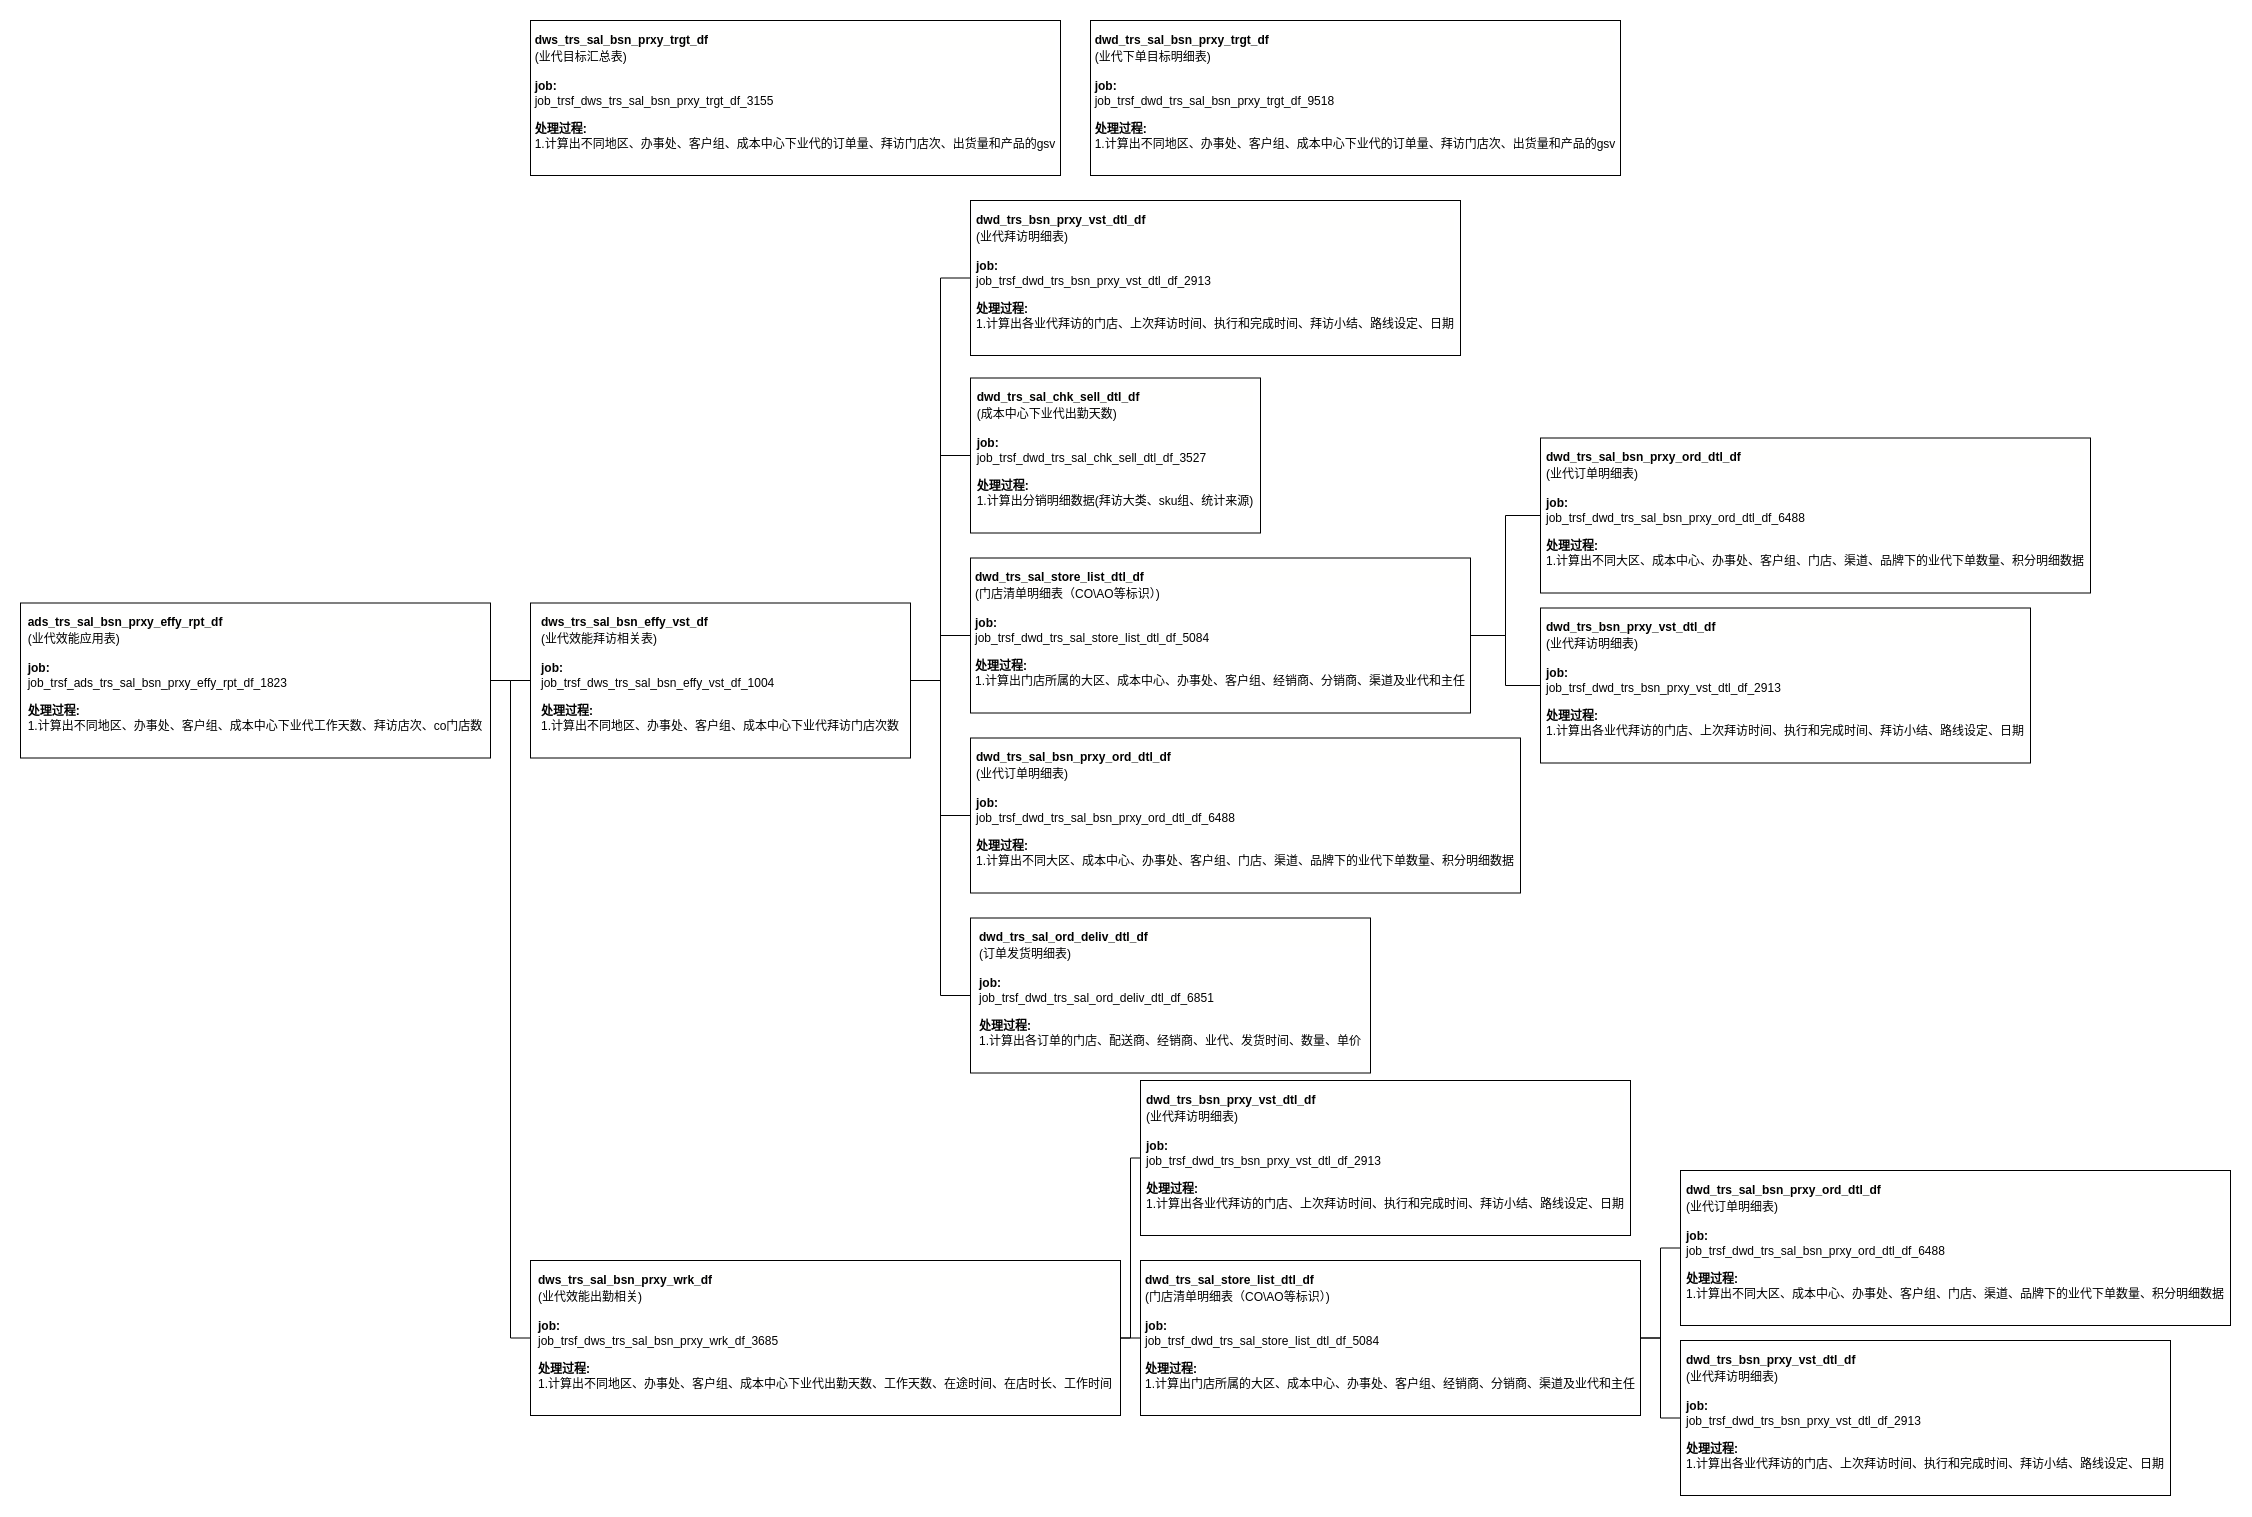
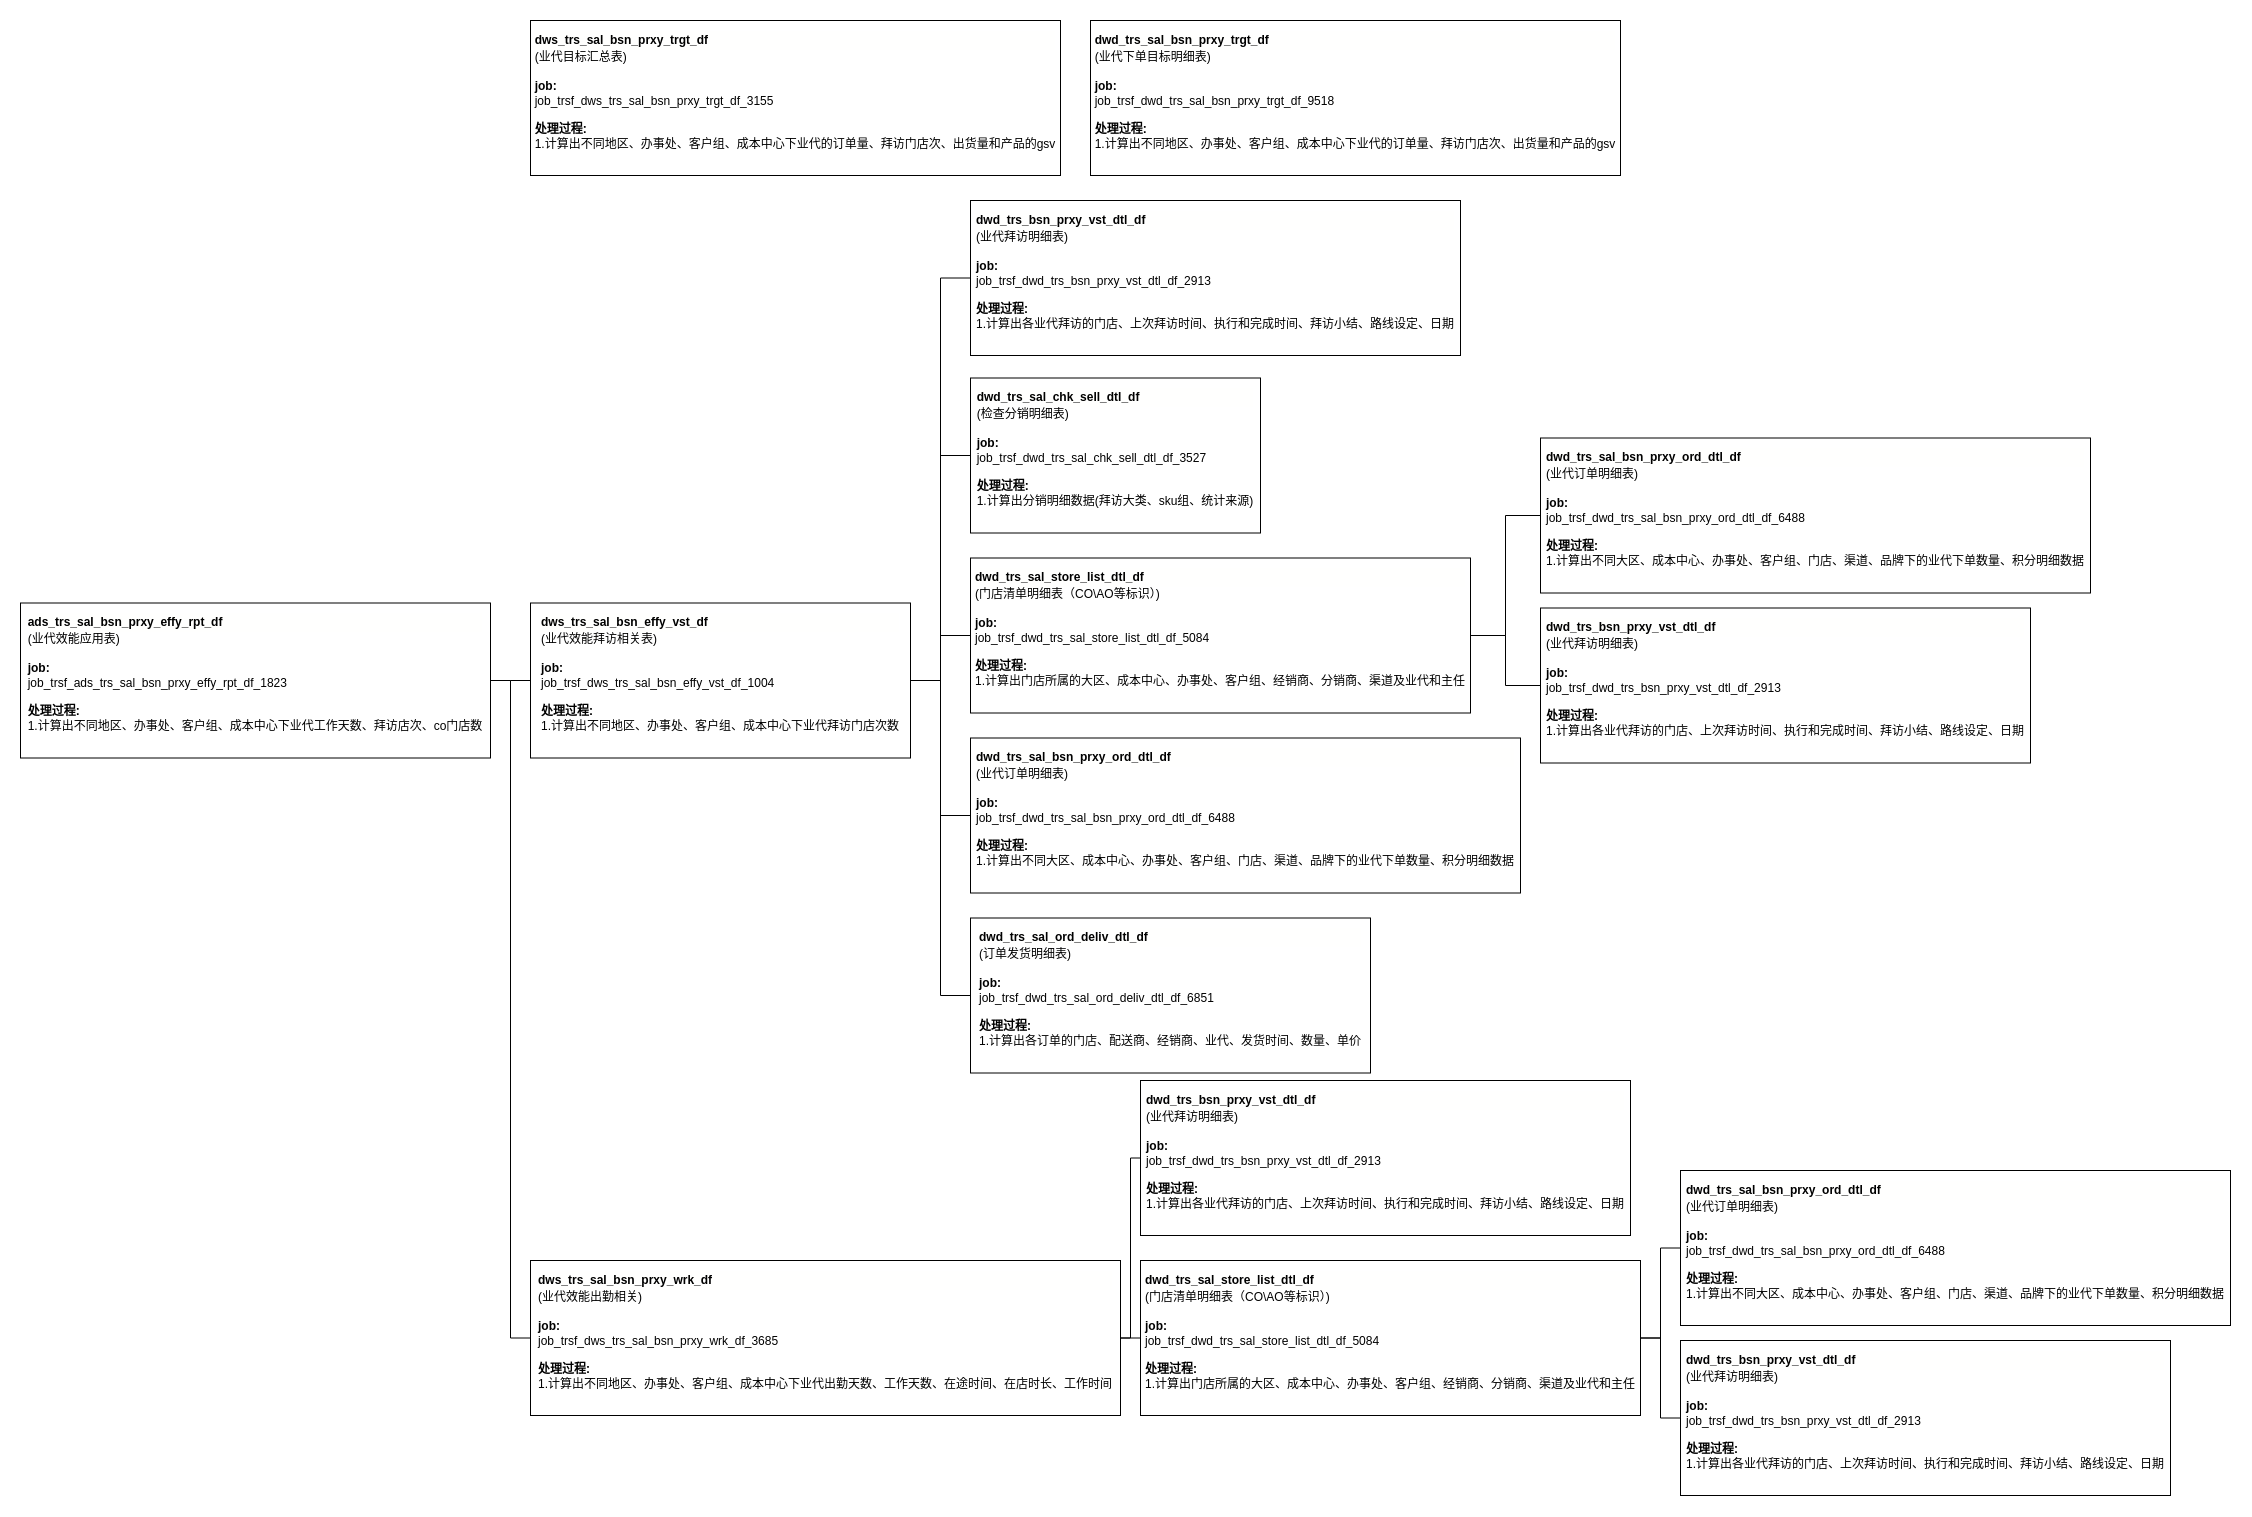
- <mxCell id="14" value="&lt;div style=&quot;text-align: left;&quot;&gt;&lt;div style=&quot;background-color: rgb(255, 255, 254); line-height: 19px;&quot;&gt;&lt;div style=&quot;line-height: 19px;&quot;&gt;&lt;div style=&quot;line-height: 19px;&quot;&gt;&lt;div style=&quot;line-height: 19px;&quot;&gt;&lt;font style=&quot;font-size: 12px;&quot; face=&quot;Helvetica&quot;&gt;&lt;b&gt;dwd_trs_sal_chk_sell_dtl_df&lt;/b&gt;&lt;/font&gt;&lt;/div&gt;&lt;/div&gt;&lt;/div&gt;&lt;/div&gt;&lt;/div&gt;&lt;div style=&quot;text-align: left;&quot;&gt;(成本中心下业代出勤天数&lt;span style=&quot;background-color: initial;&quot;&gt;)&lt;/span&gt;&lt;br&gt;&lt;/div&gt;&lt;div style=&quot;text-align: left;&quot;&gt;&lt;br&gt;&lt;/div&gt;&lt;div style=&quot;text-align: left;&quot;&gt;&lt;b style=&quot;background-color: initial;&quot;&gt;job:&lt;/b&gt;&lt;/div&gt;&lt;div style=&quot;text-align: left;&quot;&gt;job_trsf_dwd_trs_sal_chk_sell_dtl_df_3527&lt;br&gt;&lt;/div&gt;&lt;div style=&quot;text-align: left;&quot;&gt;&lt;br&gt;&lt;/div&gt;&lt;div style=&quot;font-weight: bold; text-align: left;&quot;&gt;&lt;b style=&quot;background-color: initial;&quot;&gt;处理过程:&lt;/b&gt;&lt;/div&gt;1.计算出分销明细数据(拜访大类、sku组、统计来源)&lt;div style=&quot;text-align: left;&quot;&gt;&lt;br&gt;&lt;/div&gt;" style="whiteSpace=wrap;html=1;align=center;treeFolding=1;treeMoving=1;newEdgeStyle={&quot;edgeStyle&quot;:&quot;elbowEdgeStyle&quot;,&quot;startArrow&quot;:&quot;none&quot;,&quot;endArrow&quot;:&quot;none&quot;};" parent="1" vertex="1"><mxGeometry x="970" y="377.5" width="290" height="155" as="geometry" /></mxCell>
+ <mxCell id="14" value="&lt;div style=&quot;text-align: left;&quot;&gt;&lt;div style=&quot;background-color: rgb(255, 255, 254); line-height: 19px;&quot;&gt;&lt;div style=&quot;line-height: 19px;&quot;&gt;&lt;div style=&quot;line-height: 19px;&quot;&gt;&lt;div style=&quot;line-height: 19px;&quot;&gt;&lt;font style=&quot;font-size: 12px;&quot; face=&quot;Helvetica&quot;&gt;&lt;b&gt;dwd_trs_sal_chk_sell_dtl_df&lt;/b&gt;&lt;/font&gt;&lt;/div&gt;&lt;/div&gt;&lt;/div&gt;&lt;/div&gt;&lt;/div&gt;&lt;div style=&quot;text-align: left;&quot;&gt;(检查分销明细表&lt;span style=&quot;background-color: initial;&quot;&gt;)&lt;/span&gt;&lt;br&gt;&lt;/div&gt;&lt;div style=&quot;text-align: left;&quot;&gt;&lt;br&gt;&lt;/div&gt;&lt;div style=&quot;text-align: left;&quot;&gt;&lt;b style=&quot;background-color: initial;&quot;&gt;job:&lt;/b&gt;&lt;/div&gt;&lt;div style=&quot;text-align: left;&quot;&gt;job_trsf_dwd_trs_sal_chk_sell_dtl_df_3527&lt;br&gt;&lt;/div&gt;&lt;div style=&quot;text-align: left;&quot;&gt;&lt;br&gt;&lt;/div&gt;&lt;div style=&quot;font-weight: bold; text-align: left;&quot;&gt;&lt;b style=&quot;background-color: initial;&quot;&gt;处理过程:&lt;/b&gt;&lt;/div&gt;1.计算出分销明细数据(拜访大类、sku组、统计来源)&lt;div style=&quot;text-align: left;&quot;&gt;&lt;br&gt;&lt;/div&gt;" style="whiteSpace=wrap;html=1;align=center;treeFolding=1;treeMoving=1;newEdgeStyle={&quot;edgeStyle&quot;:&quot;elbowEdgeStyle&quot;,&quot;startArrow&quot;:&quot;none&quot;,&quot;endArrow&quot;:&quot;none&quot;};" parent="1" vertex="1"><mxGeometry x="970" y="377.5" width="290" height="155" as="geometry" /></mxCell>
